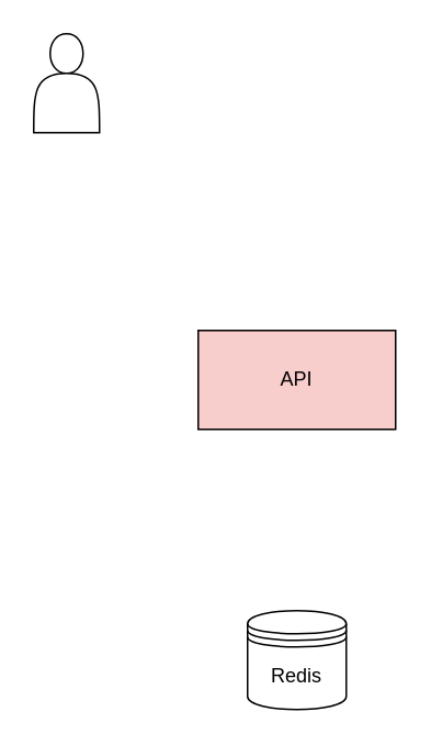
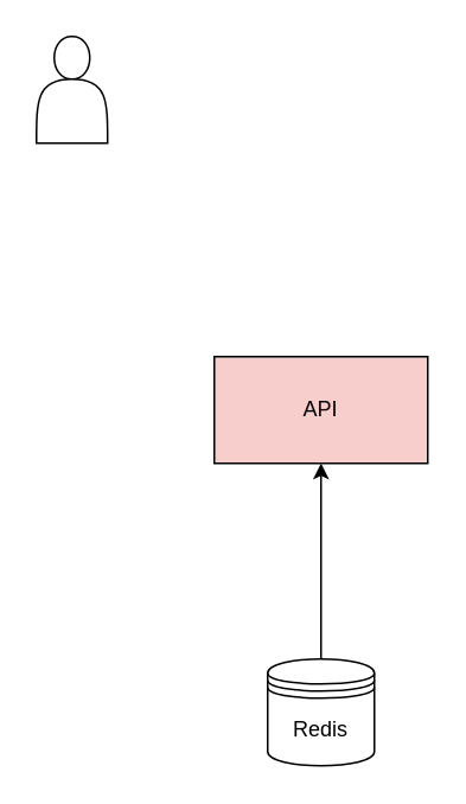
+ <mxCell id="2" value="" style="html=1;strokeColor=default;" edge="1" parent="1" source="3" target="4"><mxGeometry relative="1" as="geometry" /></mxCell>
